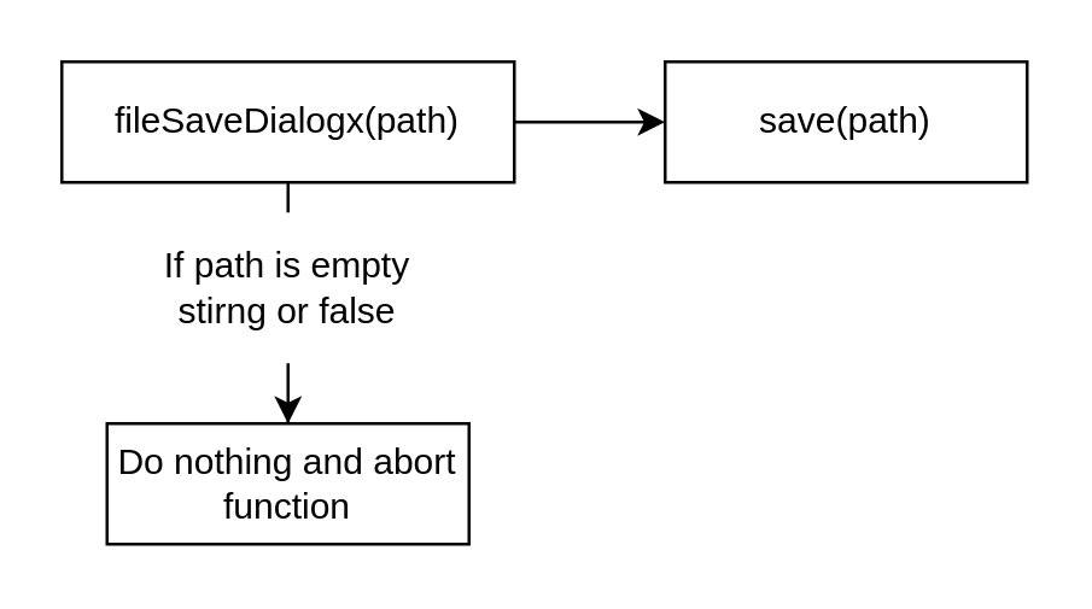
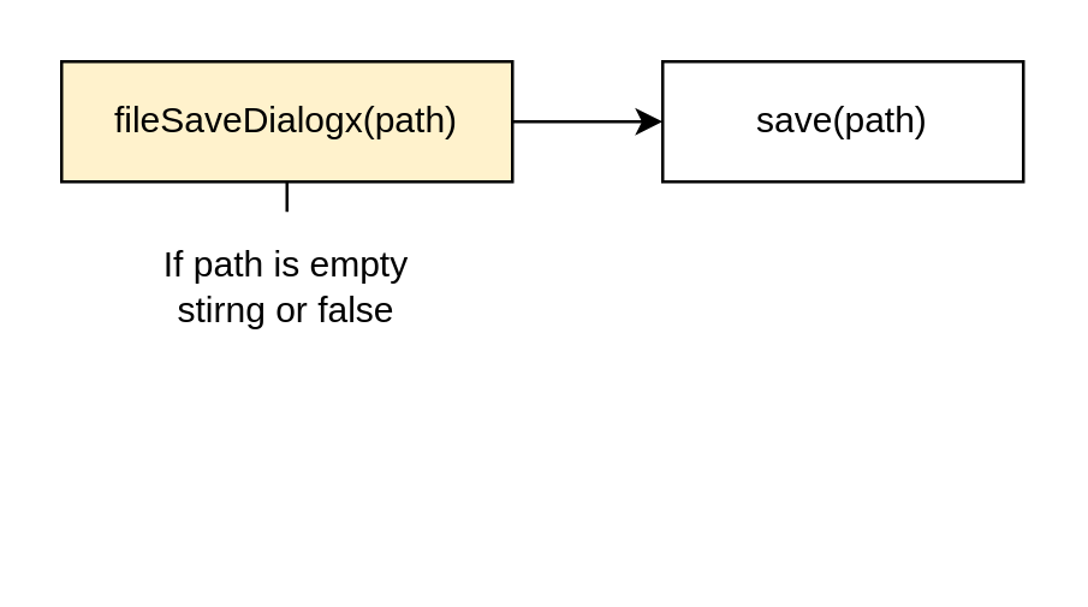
- <mxCell id="4" value="fileSaveDialogx(path)" style="rounded=0;whiteSpace=wrap;html=1;" vertex="1" parent="1"><mxGeometry x="20" y="20" width="150" height="40" as="geometry" /></mxCell>
+ <mxCell id="4" value="fileSaveDialogx(path)" style="rounded=0;whiteSpace=wrap;html=1;fillColor=#fff2cc;" vertex="1" parent="1"><mxGeometry x="20" y="20" width="150" height="40" as="geometry" /></mxCell>
- <mxCell id="3" style="edgeStyle=orthogonalEdgeStyle;rounded=0;orthogonalLoop=1;jettySize=auto;html=1;entryX=0.5;entryY=0;entryDx=0;entryDy=0;startArrow=none;" edge="1" parent="1" source="7" target="6"><mxGeometry relative="1" as="geometry" /></mxCell>
- <mxCell id="6" value="Do nothing and abort function" style="rounded=0;whiteSpace=wrap;html=1;" vertex="1" parent="1"><mxGeometry x="35" y="140" width="120" height="40" as="geometry" /></mxCell>
